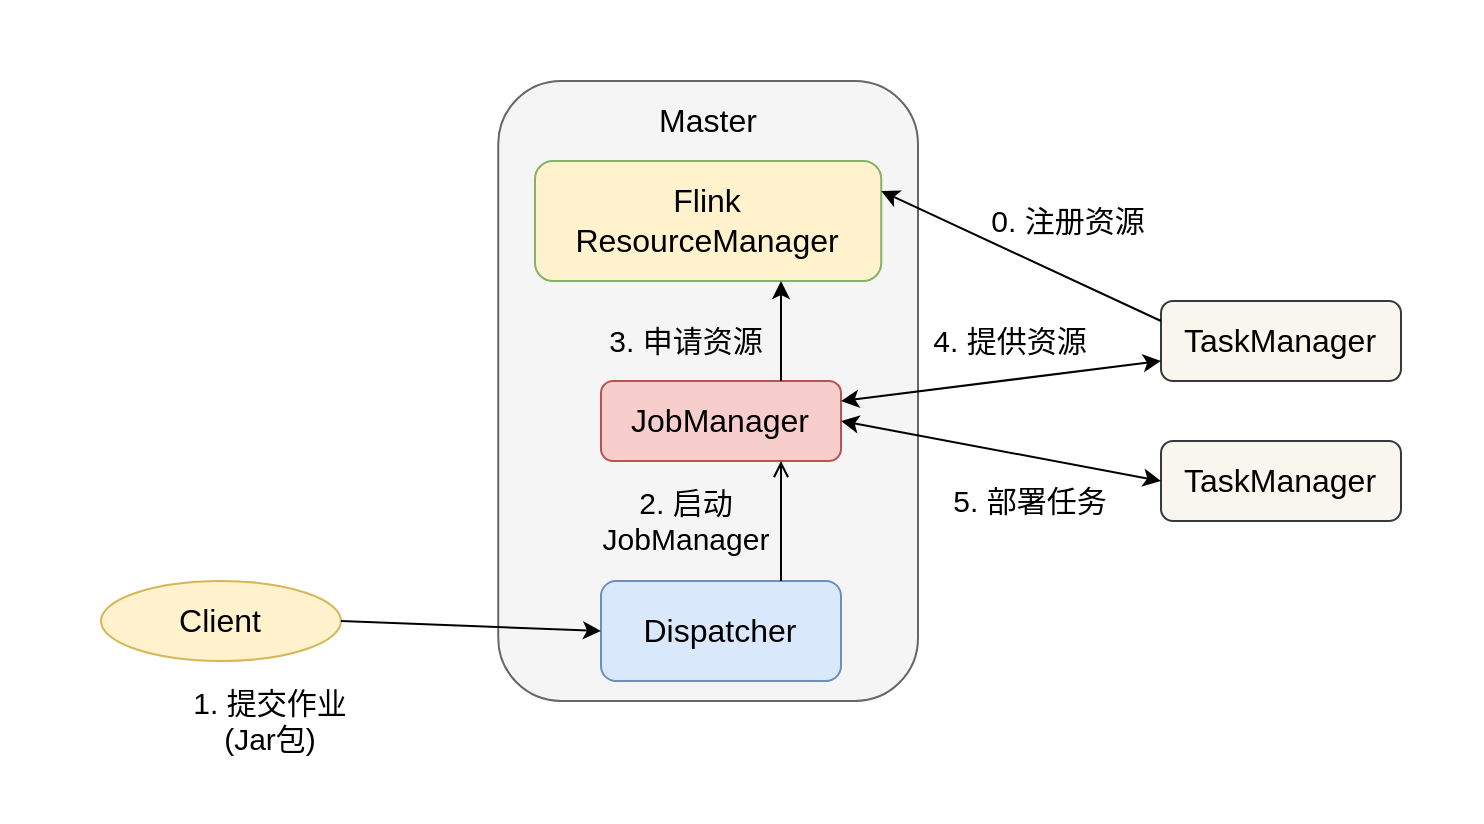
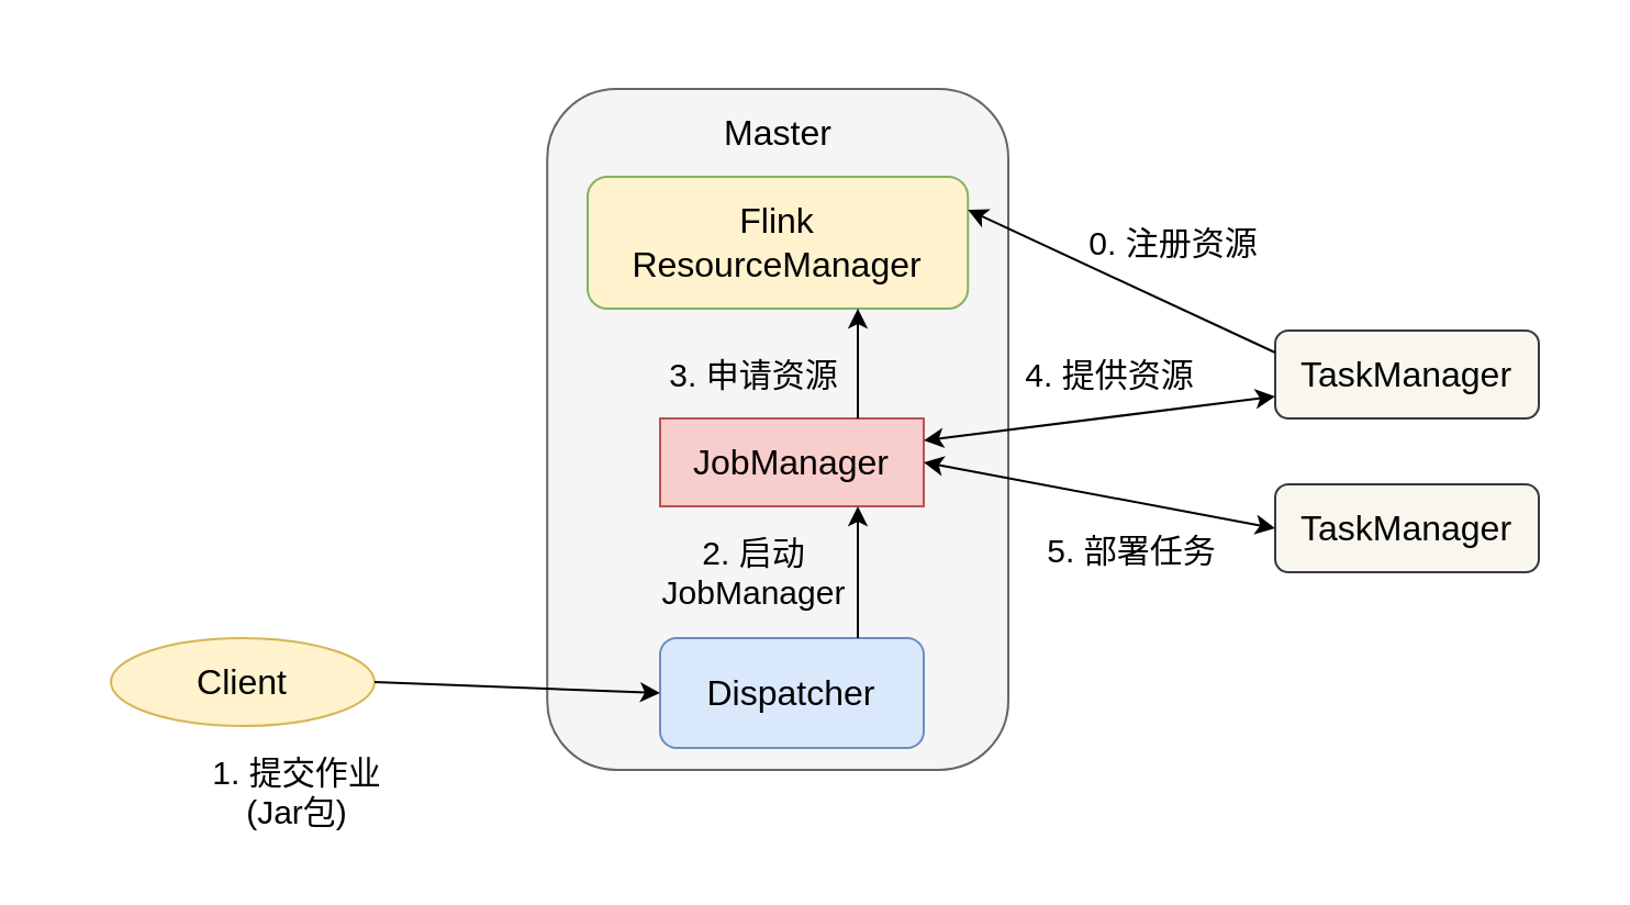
- <mxCell id="8" value="&lt;span style=&quot;font-size: 16px&quot;&gt;JobManager&lt;/span&gt;" style="rounded=1;whiteSpace=wrap;html=1;fillColor=#f8cecc;strokeColor=#b85450;" vertex="1" parent="1"><mxGeometry x="300" y="190" width="120" height="40" as="geometry" /></mxCell>
+ <mxCell id="8" value="&lt;span style=&quot;font-size: 16px&quot;&gt;JobManager&lt;/span&gt;" style="whiteSpace=wrap;html=1;fillColor=#f8cecc;strokeColor=#b85450;rounded=0;" vertex="1" parent="1"><mxGeometry x="300" y="190" width="120" height="40" as="geometry" /></mxCell>
- <mxCell id="14" value="" style="endArrow=open;html=1;exitX=0.75;exitY=0;exitDx=0;exitDy=0;entryX=0.75;entryY=1;entryDx=0;entryDy=0;" edge="1" parent="1" source="7" target="8"><mxGeometry width="50" height="50" relative="1" as="geometry"><mxPoint x="120" y="280" as="sourcePoint" /><mxPoint x="170" y="230" as="targetPoint" /></mxGeometry></mxCell>
+ <mxCell id="14" value="" style="endArrow=classic;html=1;exitX=0.75;exitY=0;exitDx=0;exitDy=0;entryX=0.75;entryY=1;entryDx=0;entryDy=0;" edge="1" parent="1" source="7" target="8"><mxGeometry width="50" height="50" relative="1" as="geometry"><mxPoint x="120" y="280" as="sourcePoint" /><mxPoint x="170" y="230" as="targetPoint" /></mxGeometry></mxCell>
